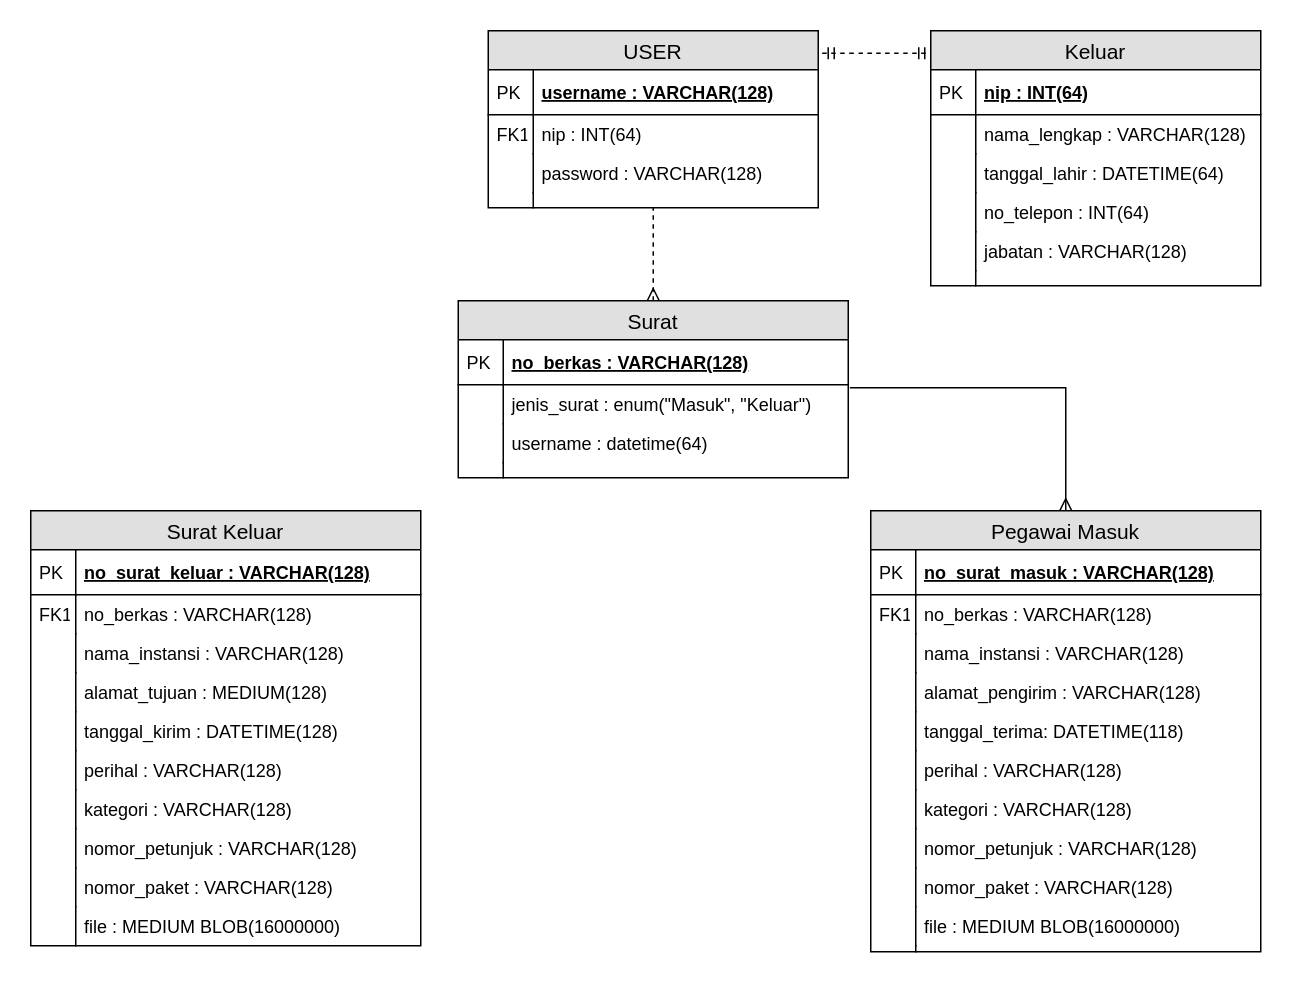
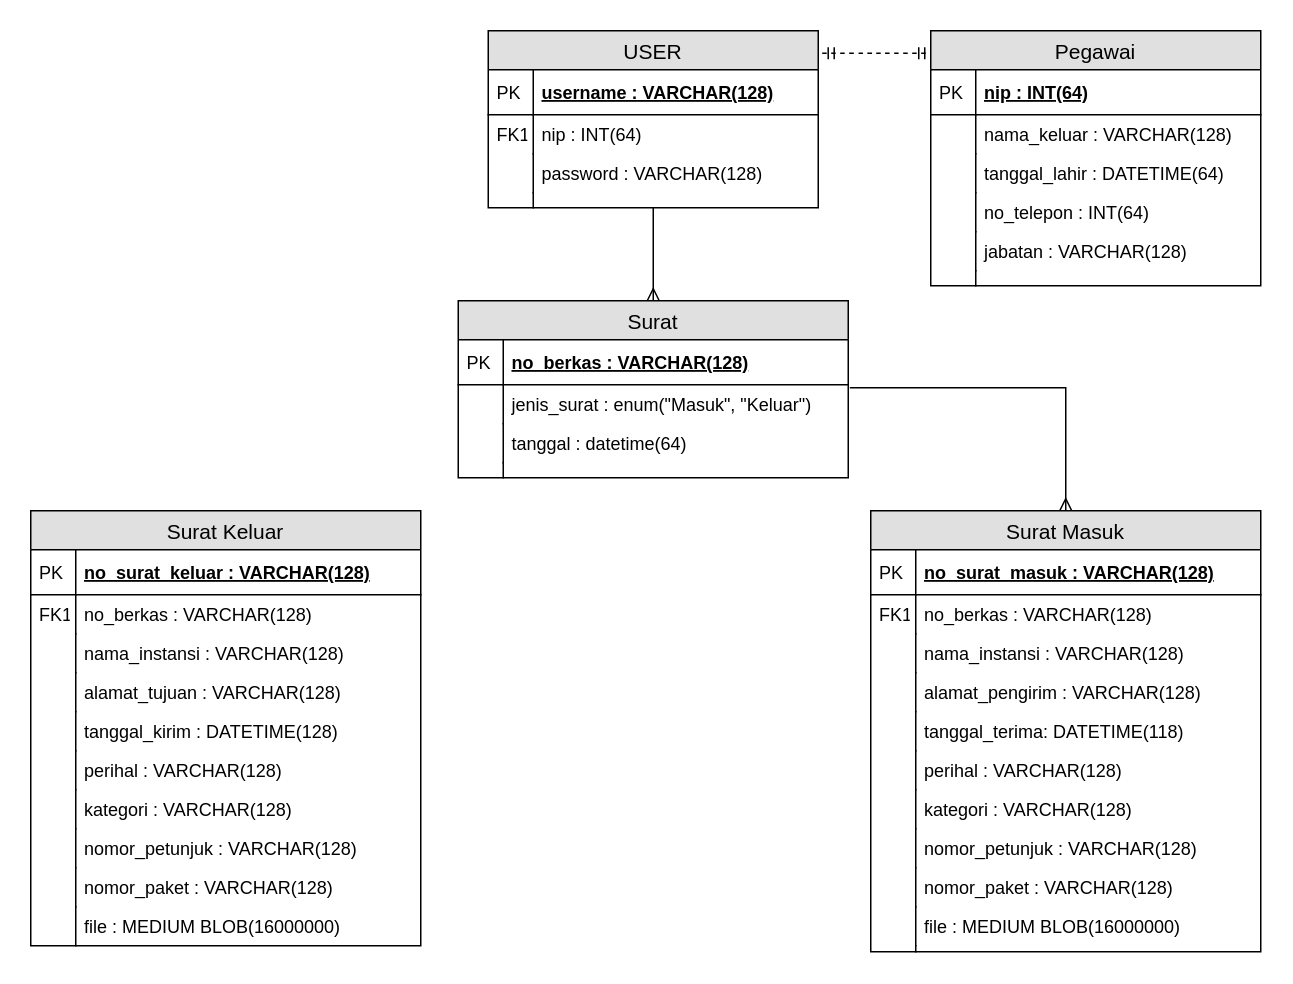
- <mxCell id="67" value="Keluar" style="swimlane;fontStyle=0;childLayout=stackLayout;horizontal=1;startSize=26;fillColor=#e0e0e0;horizontalStack=0;resizeParent=1;resizeParentMax=0;resizeLast=0;collapsible=1;marginBottom=0;swimlaneFillColor=#ffffff;align=center;fontSize=14;" vertex="1" parent="1"><mxGeometry x="620" y="20" width="220" height="170" as="geometry" /></mxCell>
+ <mxCell id="67" value="Pegawai" style="swimlane;fontStyle=0;childLayout=stackLayout;horizontal=1;startSize=26;fillColor=#e0e0e0;horizontalStack=0;resizeParent=1;resizeParentMax=0;resizeLast=0;collapsible=1;marginBottom=0;swimlaneFillColor=#ffffff;align=center;fontSize=14;" vertex="1" parent="1"><mxGeometry x="620" y="20" width="220" height="170" as="geometry" /></mxCell>
- <mxCell id="70" value="nama_lengkap : VARCHAR(128)" style="shape=partialRectangle;top=0;left=0;right=0;bottom=0;align=left;verticalAlign=top;fillColor=none;spacingLeft=34;spacingRight=4;overflow=hidden;rotatable=0;points=[[0,0.5],[1,0.5]];portConstraint=eastwest;dropTarget=0;fontSize=12;" vertex="1" parent="67"><mxGeometry y="56" width="220" height="26" as="geometry" /></mxCell>
+ <mxCell id="70" value="nama_keluar : VARCHAR(128)" style="shape=partialRectangle;top=0;left=0;right=0;bottom=0;align=left;verticalAlign=top;fillColor=none;spacingLeft=34;spacingRight=4;overflow=hidden;rotatable=0;points=[[0,0.5],[1,0.5]];portConstraint=eastwest;dropTarget=0;fontSize=12;" vertex="1" parent="67"><mxGeometry y="56" width="220" height="26" as="geometry" /></mxCell>
- <mxCell id="2" style="edgeStyle=orthogonalEdgeStyle;rounded=0;orthogonalLoop=1;jettySize=auto;html=1;startArrow=ERmany;startFill=0;endArrow=none;endFill=0;exitX=0.5;exitY=0;exitDx=0;exitDy=0;dashed=1;" edge="1" parent="1" source="12" target="3"><mxGeometry relative="1" as="geometry" /></mxCell>
+ <mxCell id="2" style="edgeStyle=orthogonalEdgeStyle;rounded=0;orthogonalLoop=1;jettySize=auto;html=1;startArrow=ERmany;startFill=0;endArrow=none;endFill=0;exitX=0.5;exitY=0;exitDx=0;exitDy=0;" edge="1" parent="1" source="12" target="3"><mxGeometry relative="1" as="geometry" /></mxCell>
- <mxCell id="17" value="username : datetime(64)" style="shape=partialRectangle;top=0;left=0;right=0;bottom=0;align=left;verticalAlign=top;fillColor=none;spacingLeft=34;spacingRight=4;overflow=hidden;rotatable=0;points=[[0,0.5],[1,0.5]];portConstraint=eastwest;dropTarget=0;fontSize=12;" vertex="1" parent="12"><mxGeometry y="82" width="260" height="26" as="geometry" /></mxCell>
+ <mxCell id="17" value="tanggal : datetime(64)" style="shape=partialRectangle;top=0;left=0;right=0;bottom=0;align=left;verticalAlign=top;fillColor=none;spacingLeft=34;spacingRight=4;overflow=hidden;rotatable=0;points=[[0,0.5],[1,0.5]];portConstraint=eastwest;dropTarget=0;fontSize=12;" vertex="1" parent="12"><mxGeometry y="82" width="260" height="26" as="geometry" /></mxCell>
- <mxCell id="44" value="Pegawai Masuk" style="swimlane;fontStyle=0;childLayout=stackLayout;horizontal=1;startSize=26;fillColor=#e0e0e0;horizontalStack=0;resizeParent=1;resizeParentMax=0;resizeLast=0;collapsible=1;marginBottom=0;swimlaneFillColor=#ffffff;align=center;fontSize=14;" vertex="1" parent="1"><mxGeometry x="580" y="340" width="260" height="294" as="geometry" /></mxCell>
+ <mxCell id="44" value="Surat Masuk" style="swimlane;fontStyle=0;childLayout=stackLayout;horizontal=1;startSize=26;fillColor=#e0e0e0;horizontalStack=0;resizeParent=1;resizeParentMax=0;resizeLast=0;collapsible=1;marginBottom=0;swimlaneFillColor=#ffffff;align=center;fontSize=14;" vertex="1" parent="1"><mxGeometry x="580" y="340" width="260" height="294" as="geometry" /></mxCell>
- <mxCell id="30" value="alamat_tujuan : MEDIUM(128)" style="shape=partialRectangle;top=0;left=0;right=0;bottom=0;align=left;verticalAlign=top;fillColor=none;spacingLeft=34;spacingRight=4;overflow=hidden;rotatable=0;points=[[0,0.5],[1,0.5]];portConstraint=eastwest;dropTarget=0;fontSize=12;" vertex="1" parent="23"><mxGeometry y="108" width="260" height="26" as="geometry" /></mxCell>
+ <mxCell id="30" value="alamat_tujuan : VARCHAR(128)" style="shape=partialRectangle;top=0;left=0;right=0;bottom=0;align=left;verticalAlign=top;fillColor=none;spacingLeft=34;spacingRight=4;overflow=hidden;rotatable=0;points=[[0,0.5],[1,0.5]];portConstraint=eastwest;dropTarget=0;fontSize=12;" vertex="1" parent="23"><mxGeometry y="108" width="260" height="26" as="geometry" /></mxCell>
